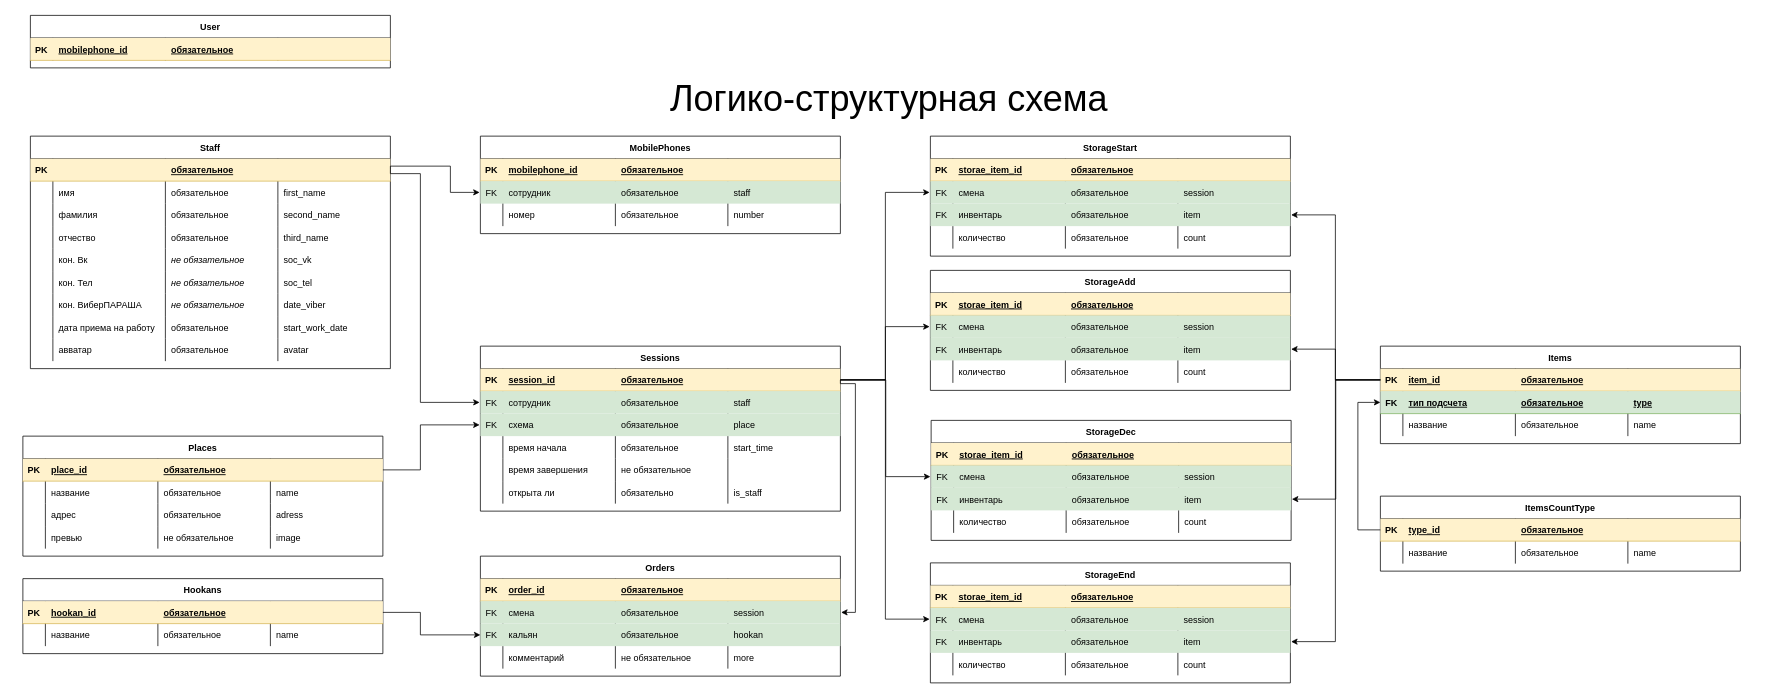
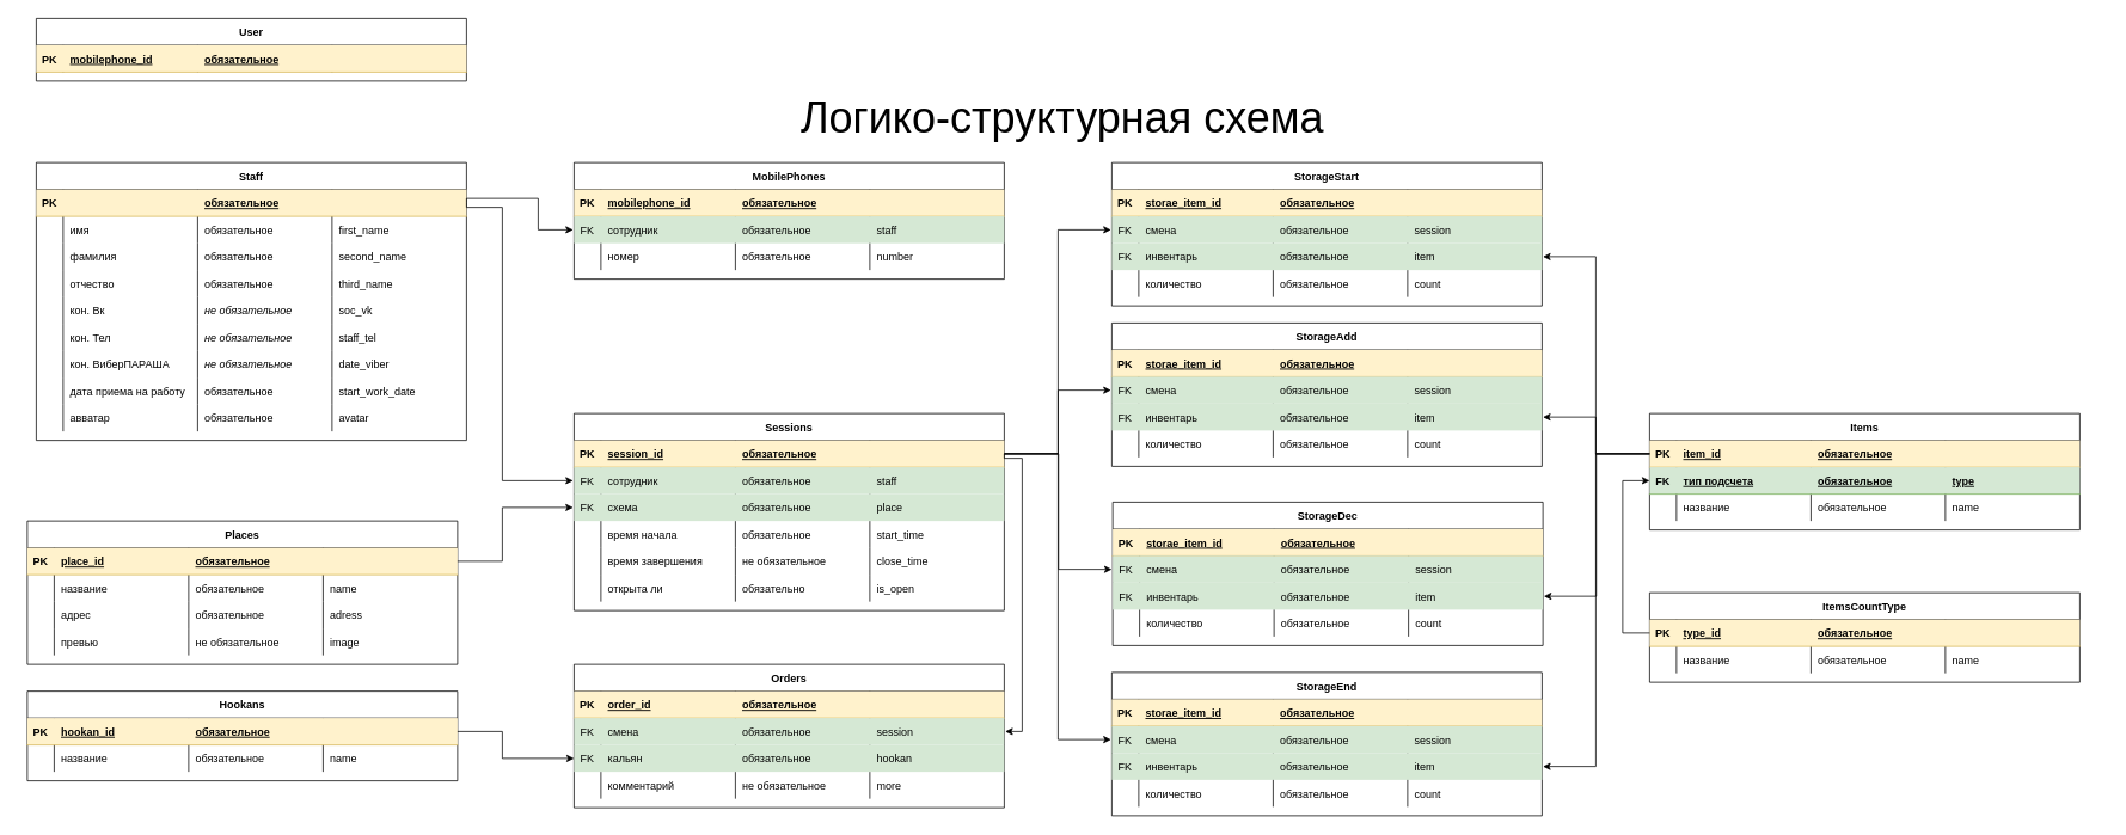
- <mxCell id="31" value="soc_tel" style="shape=partialRectangle;connectable=0;fillColor=none;top=0;left=0;bottom=0;right=0;align=left;spacingLeft=6;overflow=hidden;" parent="27" vertex="1"><mxGeometry x="330" width="150" height="30" as="geometry" /></mxCell>
+ <mxCell id="31" value="staff_tel" style="shape=partialRectangle;connectable=0;fillColor=none;top=0;left=0;bottom=0;right=0;align=left;spacingLeft=6;overflow=hidden;" parent="27" vertex="1"><mxGeometry x="330" width="150" height="30" as="geometry" /></mxCell>
+ <mxCell id="88" value="close_time" style="shape=partialRectangle;connectable=0;fillColor=none;top=0;left=0;bottom=0;right=0;align=left;spacingLeft=6;overflow=hidden;" parent="84" vertex="1"><mxGeometry x="330" width="150" height="30" as="geometry" /></mxCell>
- <mxCell id="93" value="is_staff" style="shape=partialRectangle;connectable=0;fillColor=none;top=0;left=0;bottom=0;right=0;align=left;spacingLeft=6;overflow=hidden;" parent="89" vertex="1"><mxGeometry x="330" width="150" height="30" as="geometry" /></mxCell>
+ <mxCell id="93" value="is_open" style="shape=partialRectangle;connectable=0;fillColor=none;top=0;left=0;bottom=0;right=0;align=left;spacingLeft=6;overflow=hidden;" parent="89" vertex="1"><mxGeometry x="330" width="150" height="30" as="geometry" /></mxCell>
